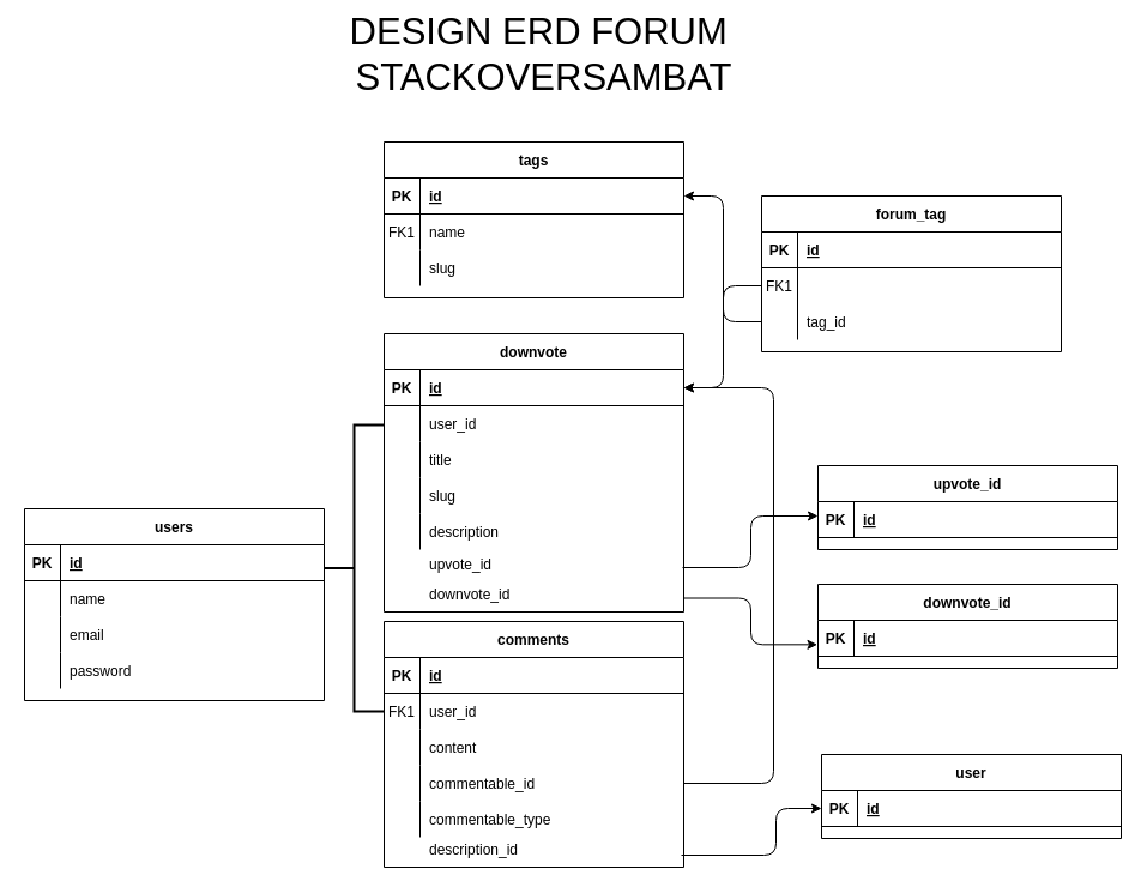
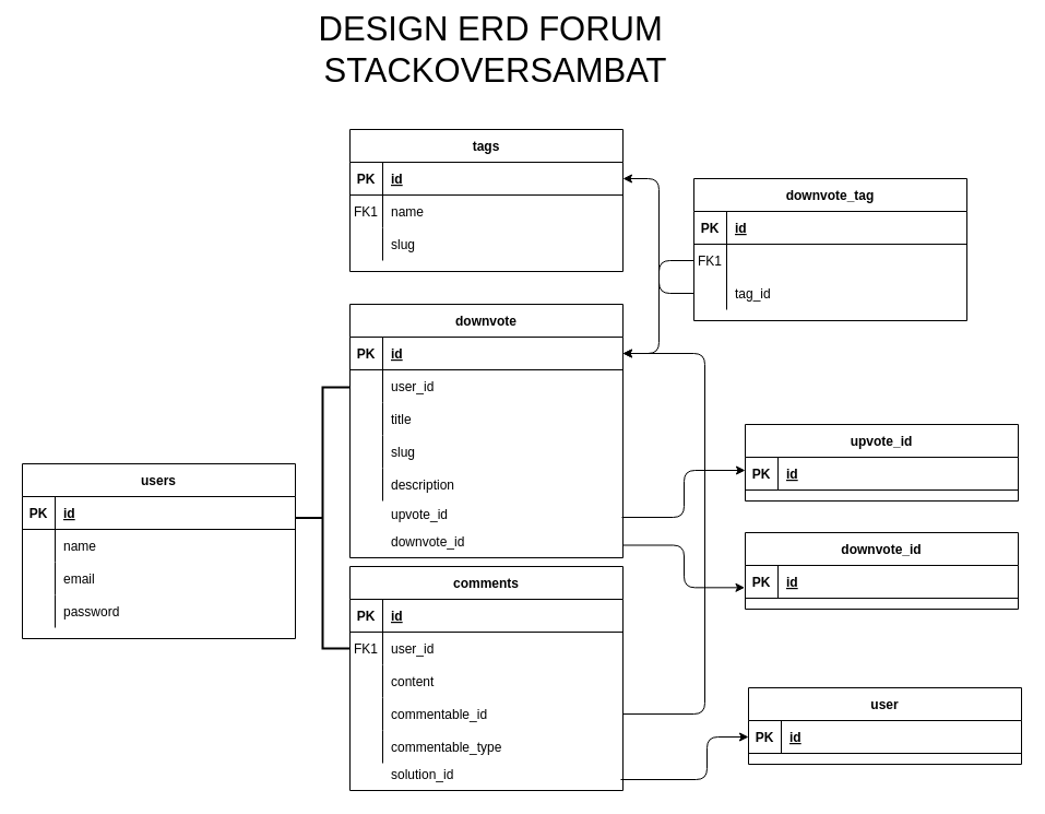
- <mxCell id="61" value="forum_tag" style="shape=table;startSize=30;container=1;collapsible=1;childLayout=tableLayout;fixedRows=1;rowLines=0;fontStyle=1;align=center;resizeLast=1;" parent="1" vertex="1"><mxGeometry x="635" y="163" width="250" height="130" as="geometry" /></mxCell>
+ <mxCell id="61" value="downvote_tag" style="shape=table;startSize=30;container=1;collapsible=1;childLayout=tableLayout;fixedRows=1;rowLines=0;fontStyle=1;align=center;resizeLast=1;" parent="1" vertex="1"><mxGeometry x="635" y="163" width="250" height="130" as="geometry" /></mxCell>
- <mxCell id="73" value="description_id" style="shape=partialRectangle;overflow=hidden;connectable=0;fillColor=none;top=0;left=0;bottom=0;right=0;align=left;spacingLeft=6;" vertex="1" parent="1"><mxGeometry x="350" y="693" width="220" height="30" as="geometry" /></mxCell>
+ <mxCell id="73" value="solution_id" style="shape=partialRectangle;overflow=hidden;connectable=0;fillColor=none;top=0;left=0;bottom=0;right=0;align=left;spacingLeft=6;" vertex="1" parent="1"><mxGeometry x="350" y="693" width="220" height="30" as="geometry" /></mxCell>
